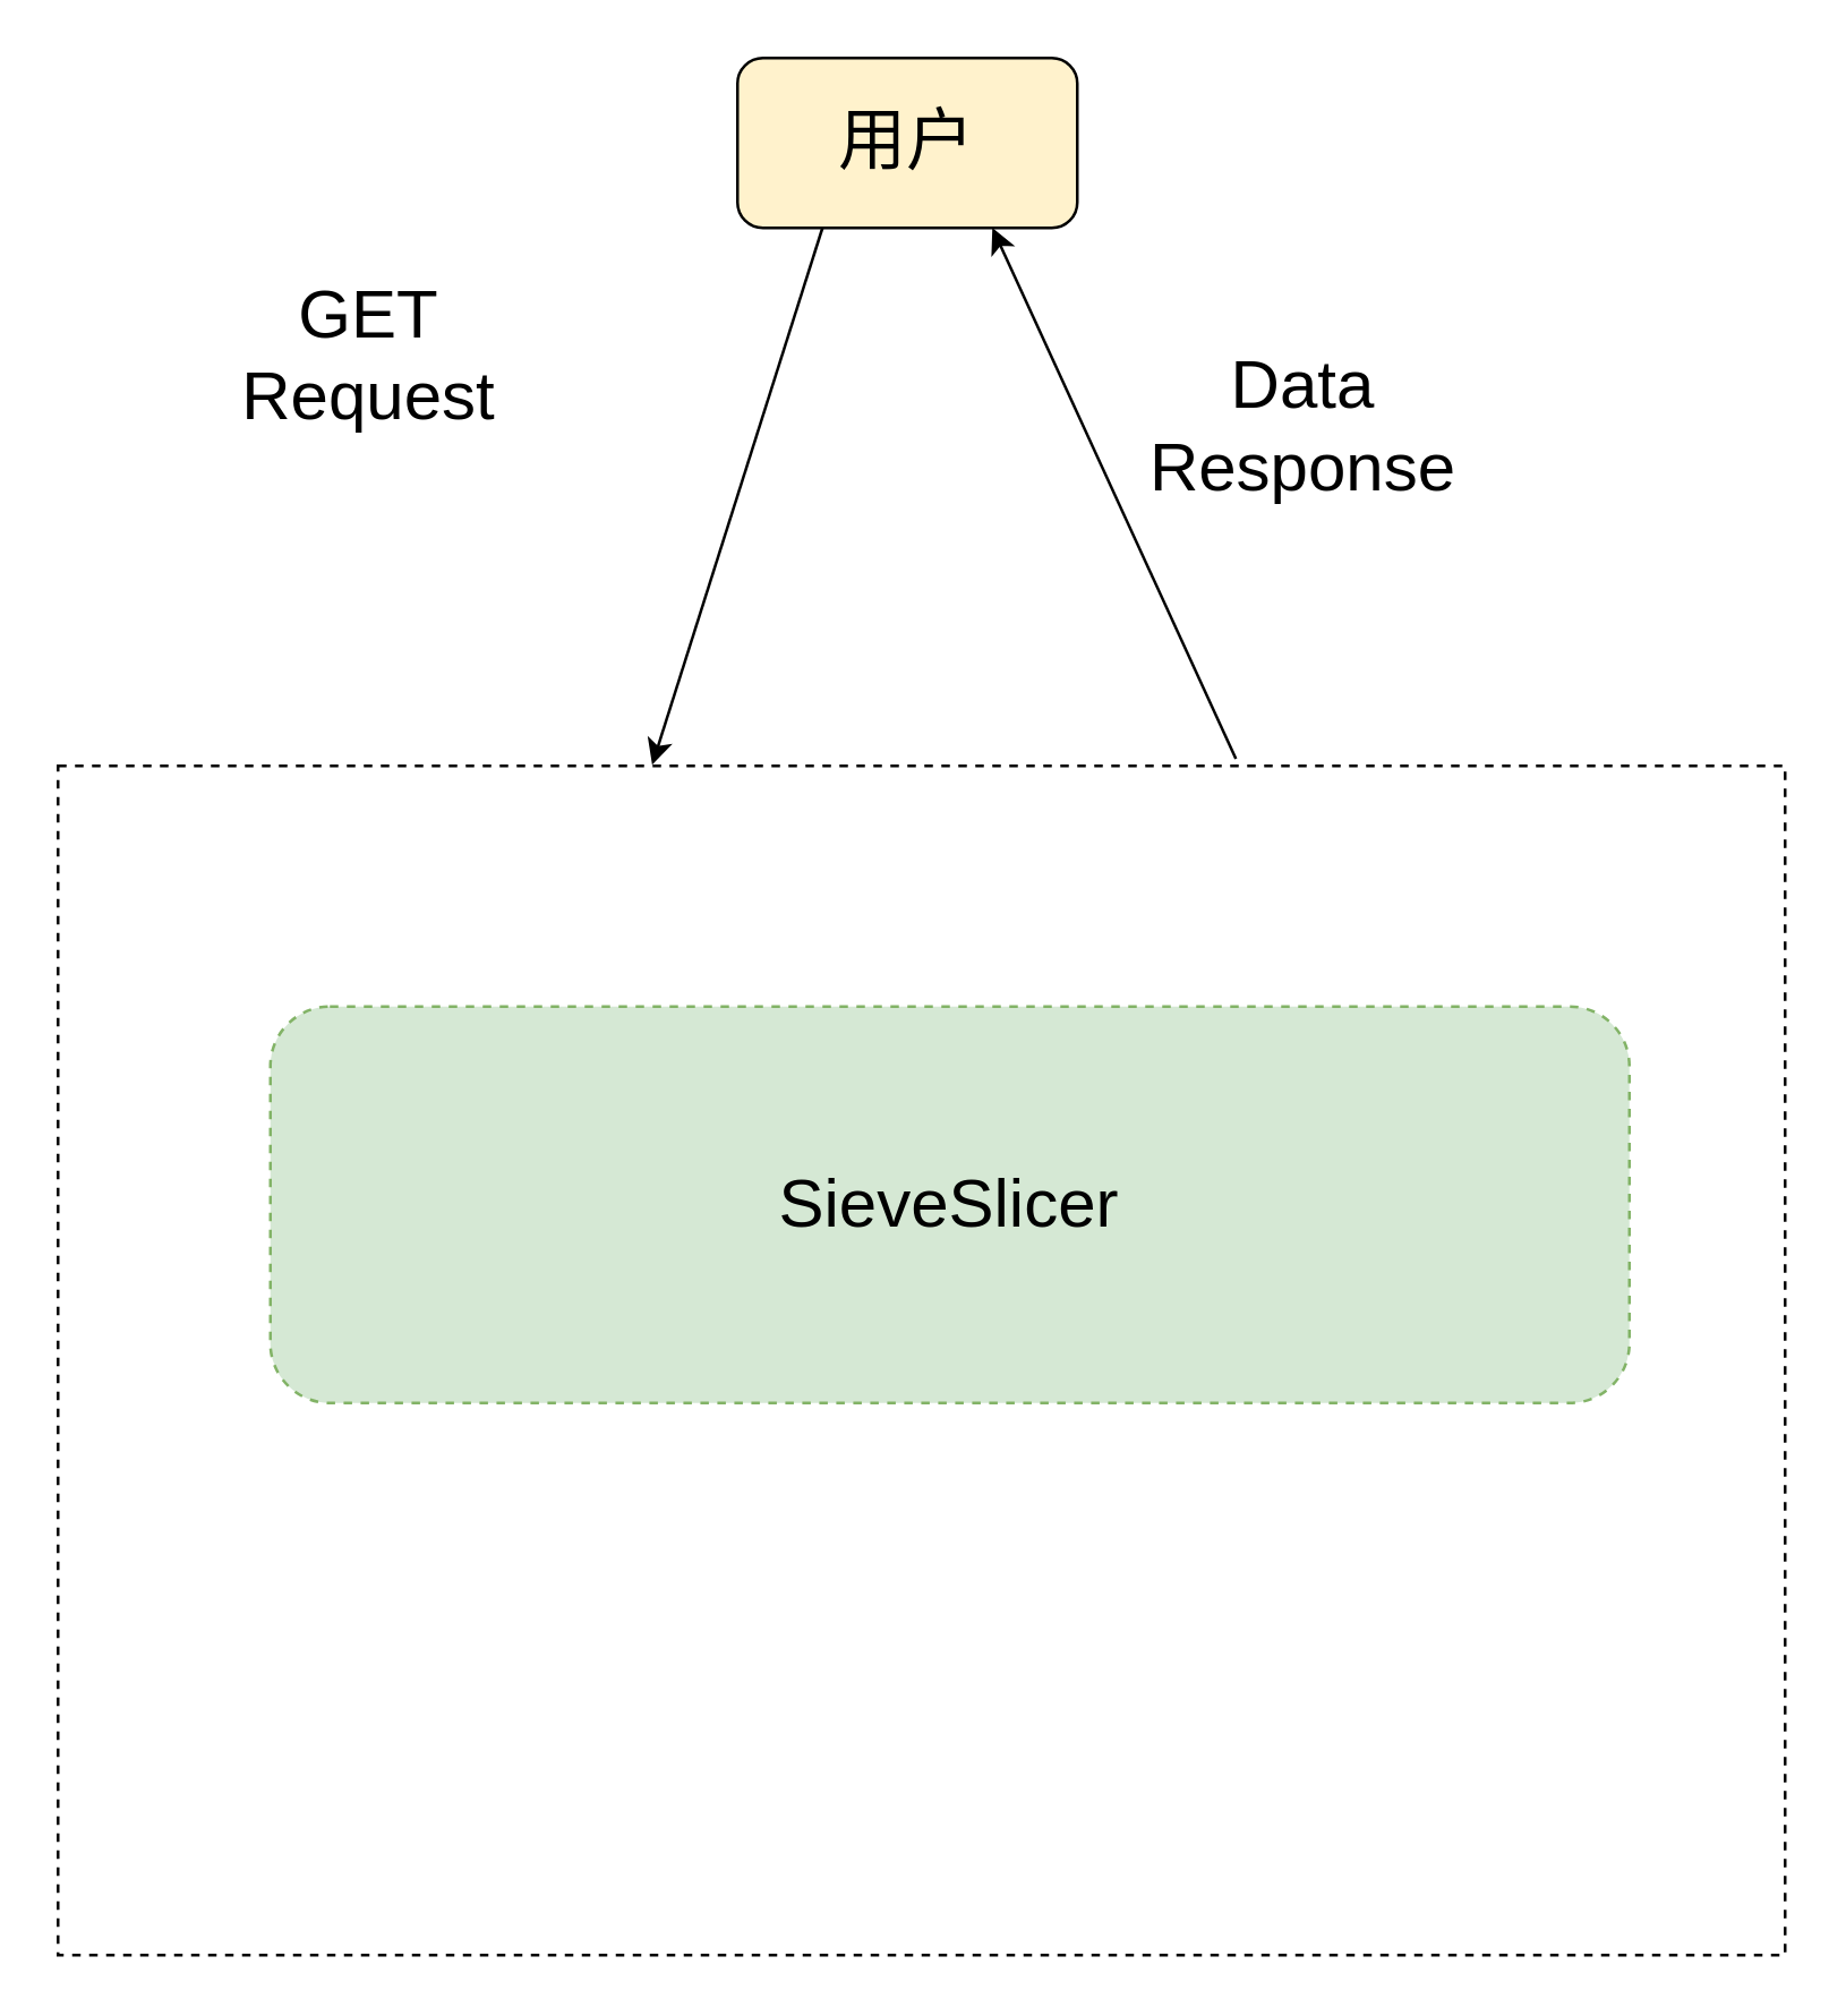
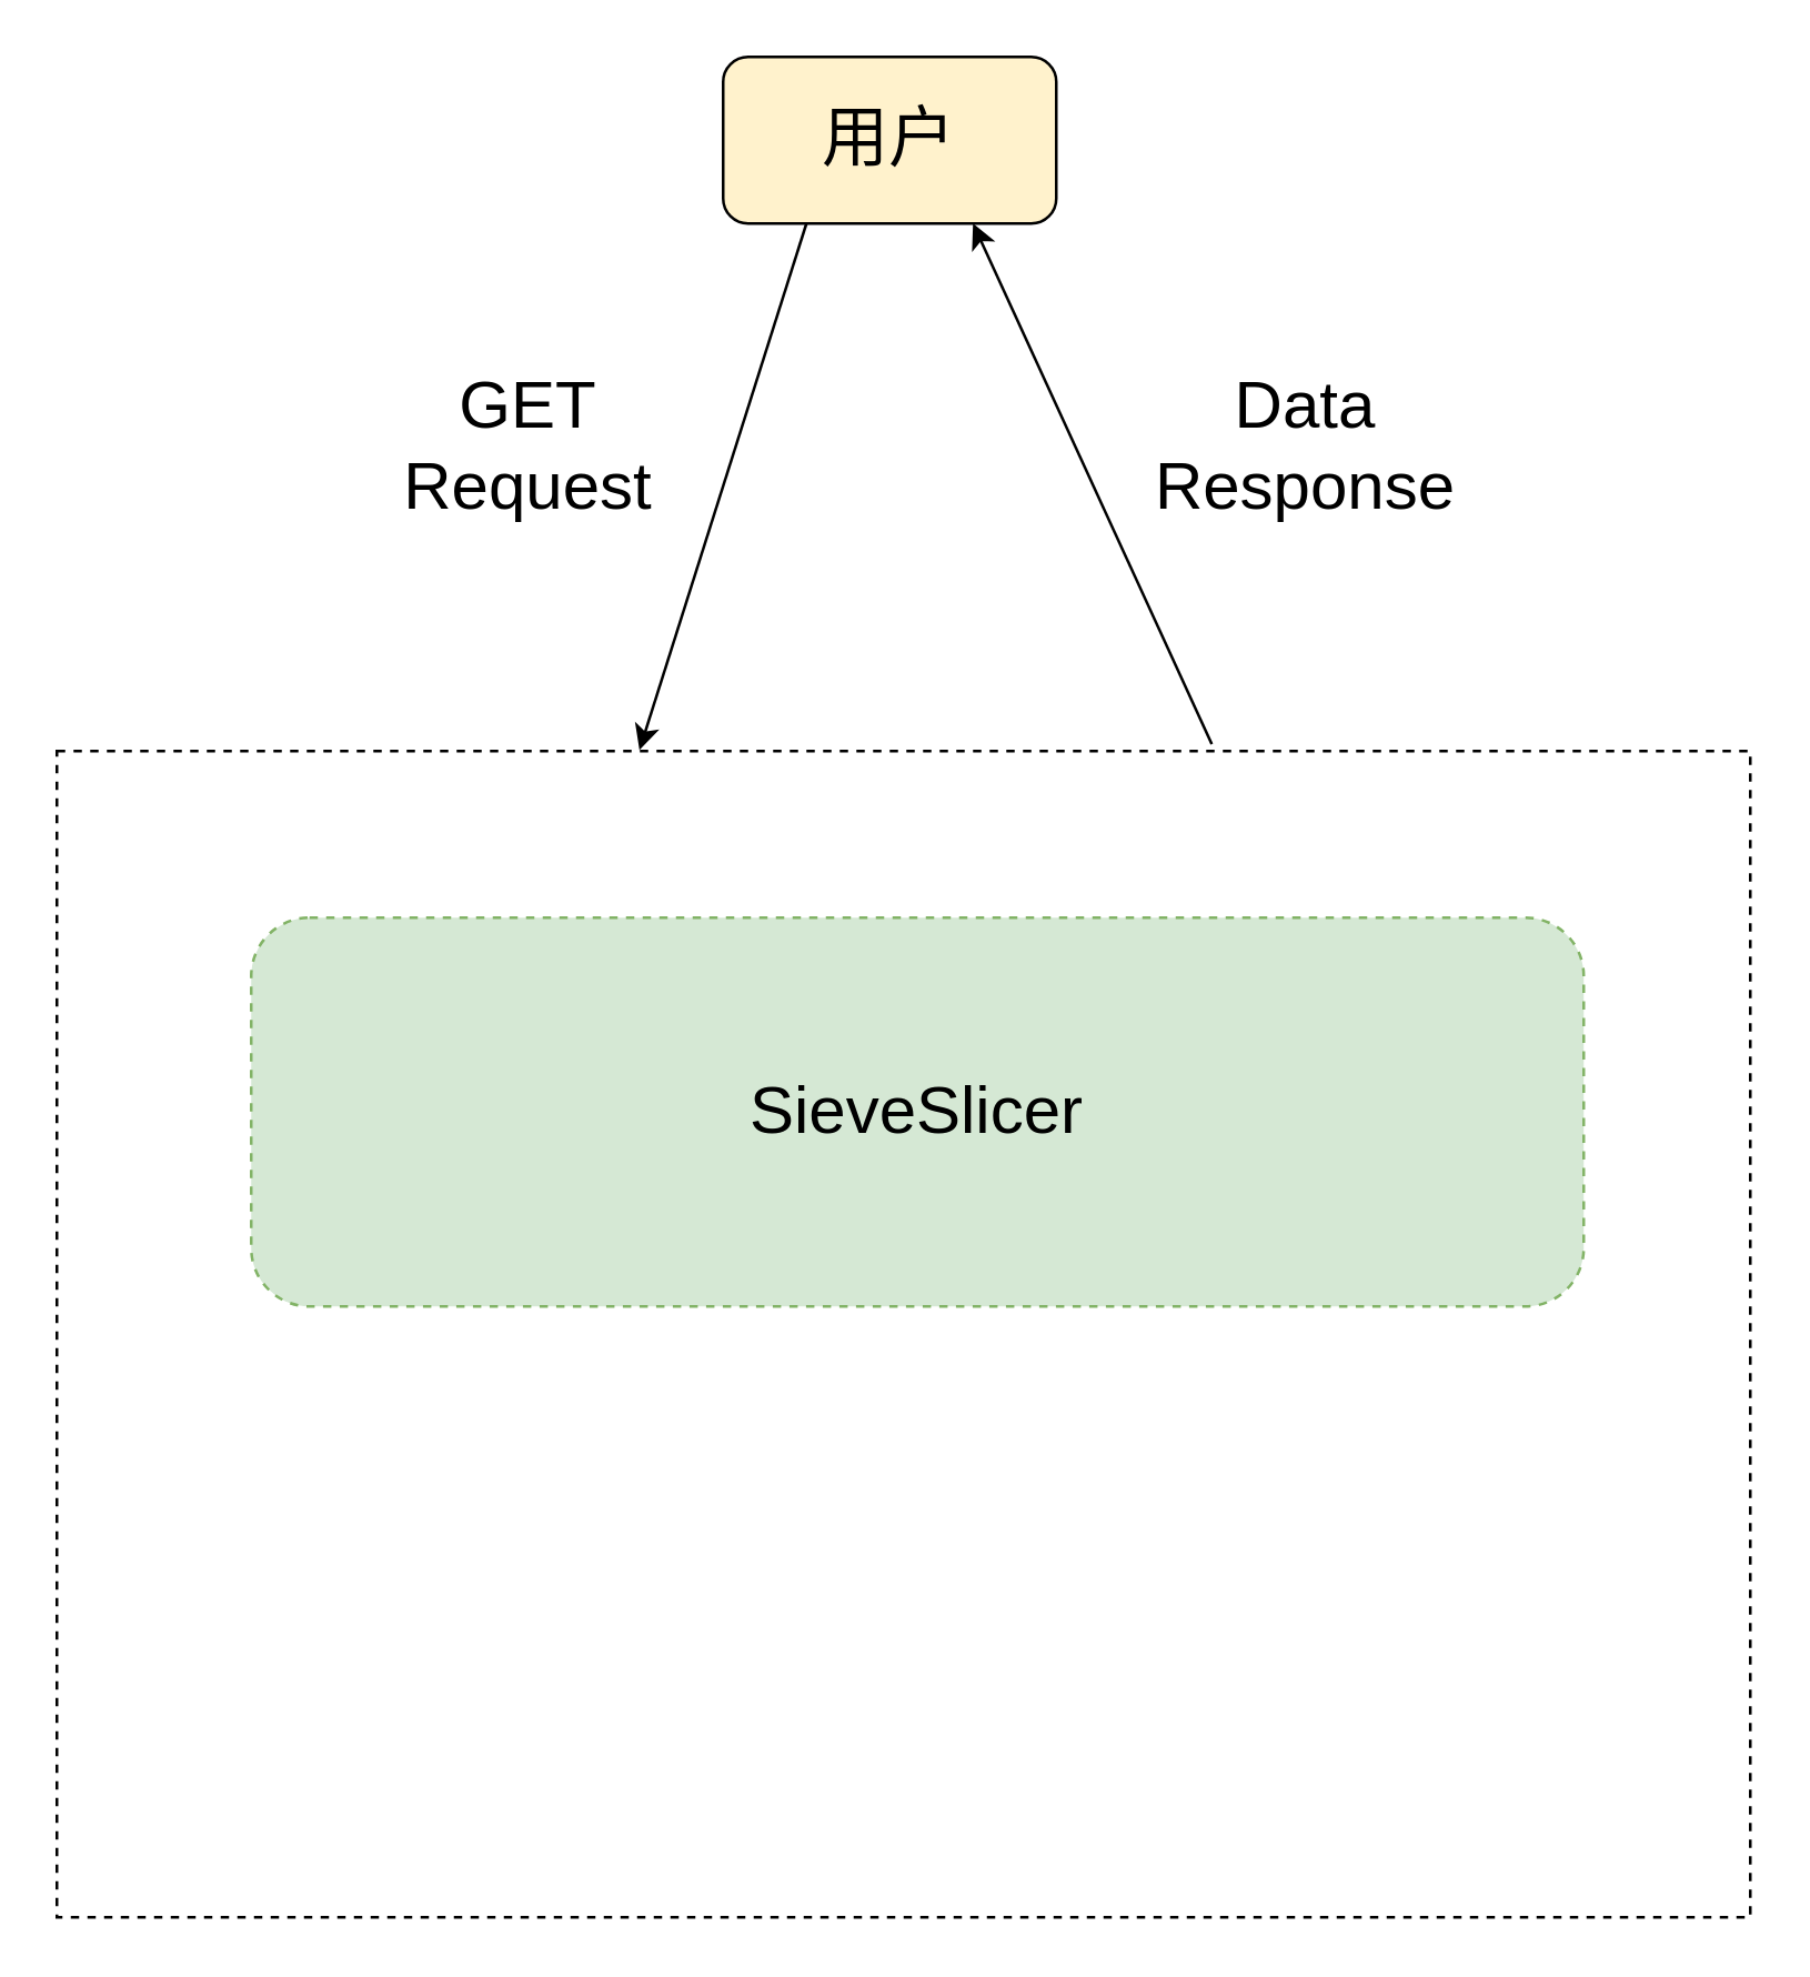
- <mxCell id="5" value="GET Request" style="text;html=1;strokeColor=none;fillColor=none;align=center;verticalAlign=middle;whiteSpace=wrap;rounded=0;dashed=1;fontSize=24;" vertex="1" parent="1"><mxGeometry x="70" y="105" width="120" height="40" as="geometry" /></mxCell>
+ <mxCell id="5" value="GET Request" style="text;html=1;strokeColor=none;fillColor=none;align=center;verticalAlign=middle;whiteSpace=wrap;rounded=0;dashed=1;fontSize=24;" vertex="1" parent="1"><mxGeometry x="130" y="140" width="120" height="40" as="geometry" /></mxCell>
- <mxCell id="7" value="Data Response" style="text;html=1;strokeColor=none;fillColor=none;align=center;verticalAlign=middle;whiteSpace=wrap;rounded=0;dashed=1;fontSize=24;" vertex="1" parent="1"><mxGeometry x="390" y="120" width="140" height="60" as="geometry" /></mxCell>
+ <mxCell id="7" value="Data Response" style="text;html=1;strokeColor=none;fillColor=none;align=center;verticalAlign=middle;whiteSpace=wrap;rounded=0;dashed=1;fontSize=24;" vertex="1" parent="1"><mxGeometry x="400" y="130" width="140" height="60" as="geometry" /></mxCell>
- <mxCell id="8" value="SieveSlicer" style="rounded=1;whiteSpace=wrap;html=1;dashed=1;fontSize=24;fillColor=#d5e8d4;strokeColor=#82b366;" vertex="1" parent="1"><mxGeometry x="95" y="355" width="480" height="140" as="geometry" /></mxCell>
+ <mxCell id="8" value="SieveSlicer" style="rounded=1;whiteSpace=wrap;html=1;dashed=1;fontSize=24;fillColor=#d5e8d4;strokeColor=#82b366;" vertex="1" parent="1"><mxGeometry x="90" y="330" width="480" height="140" as="geometry" /></mxCell>
